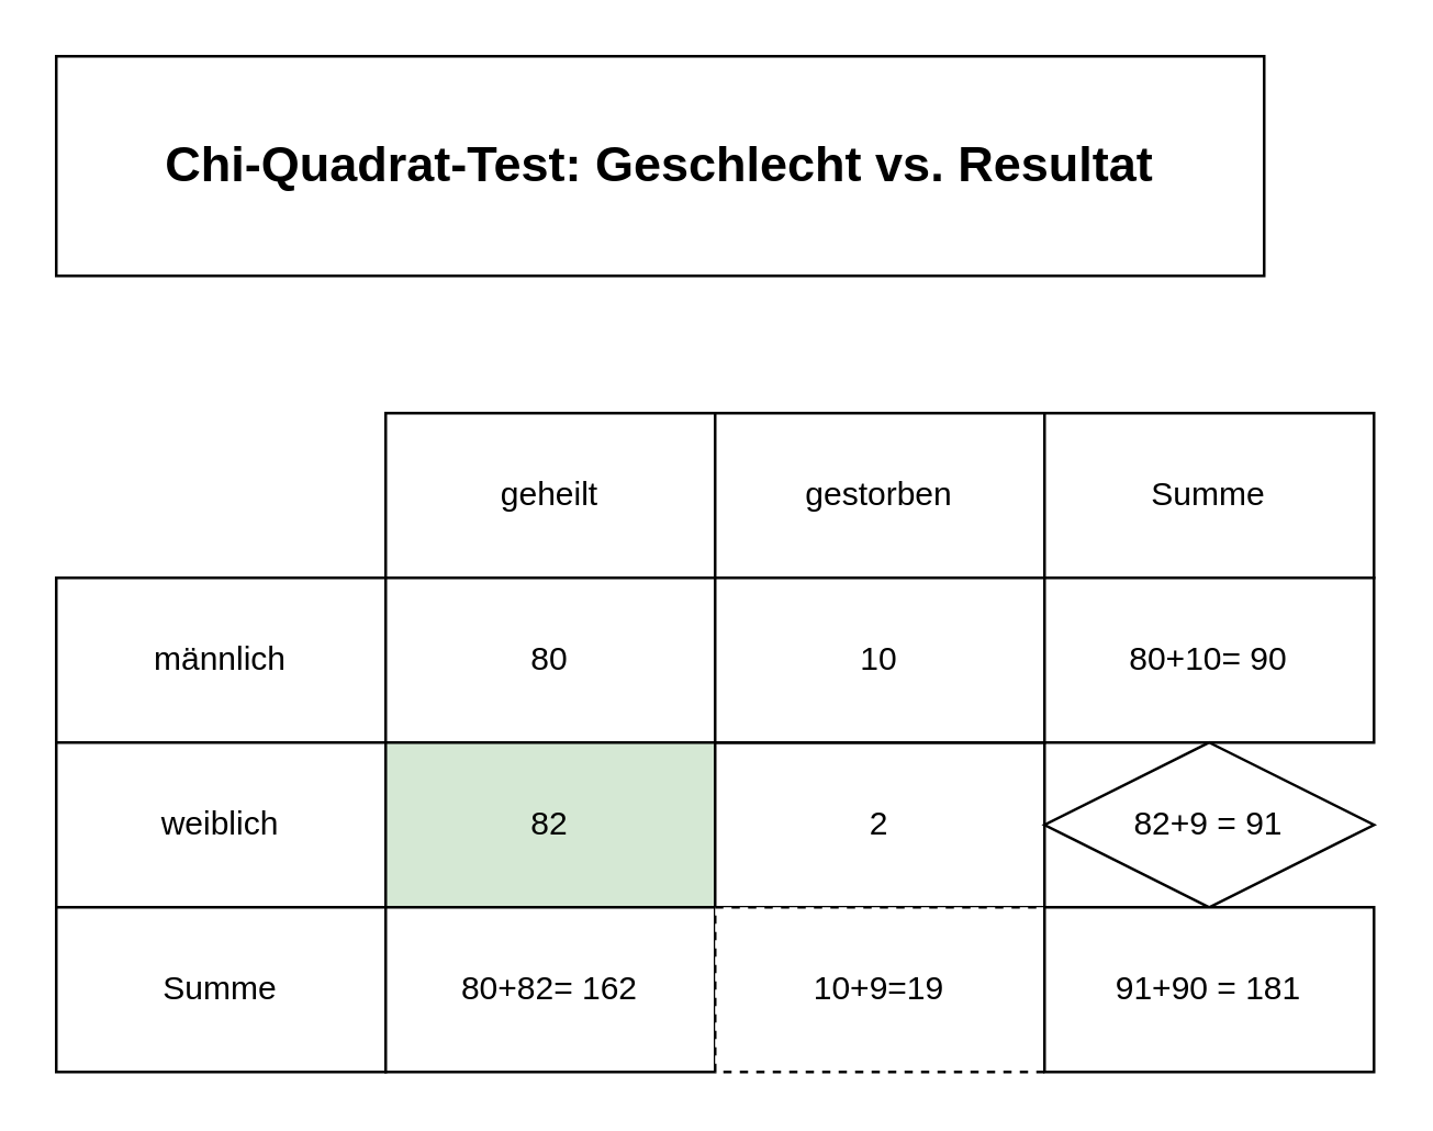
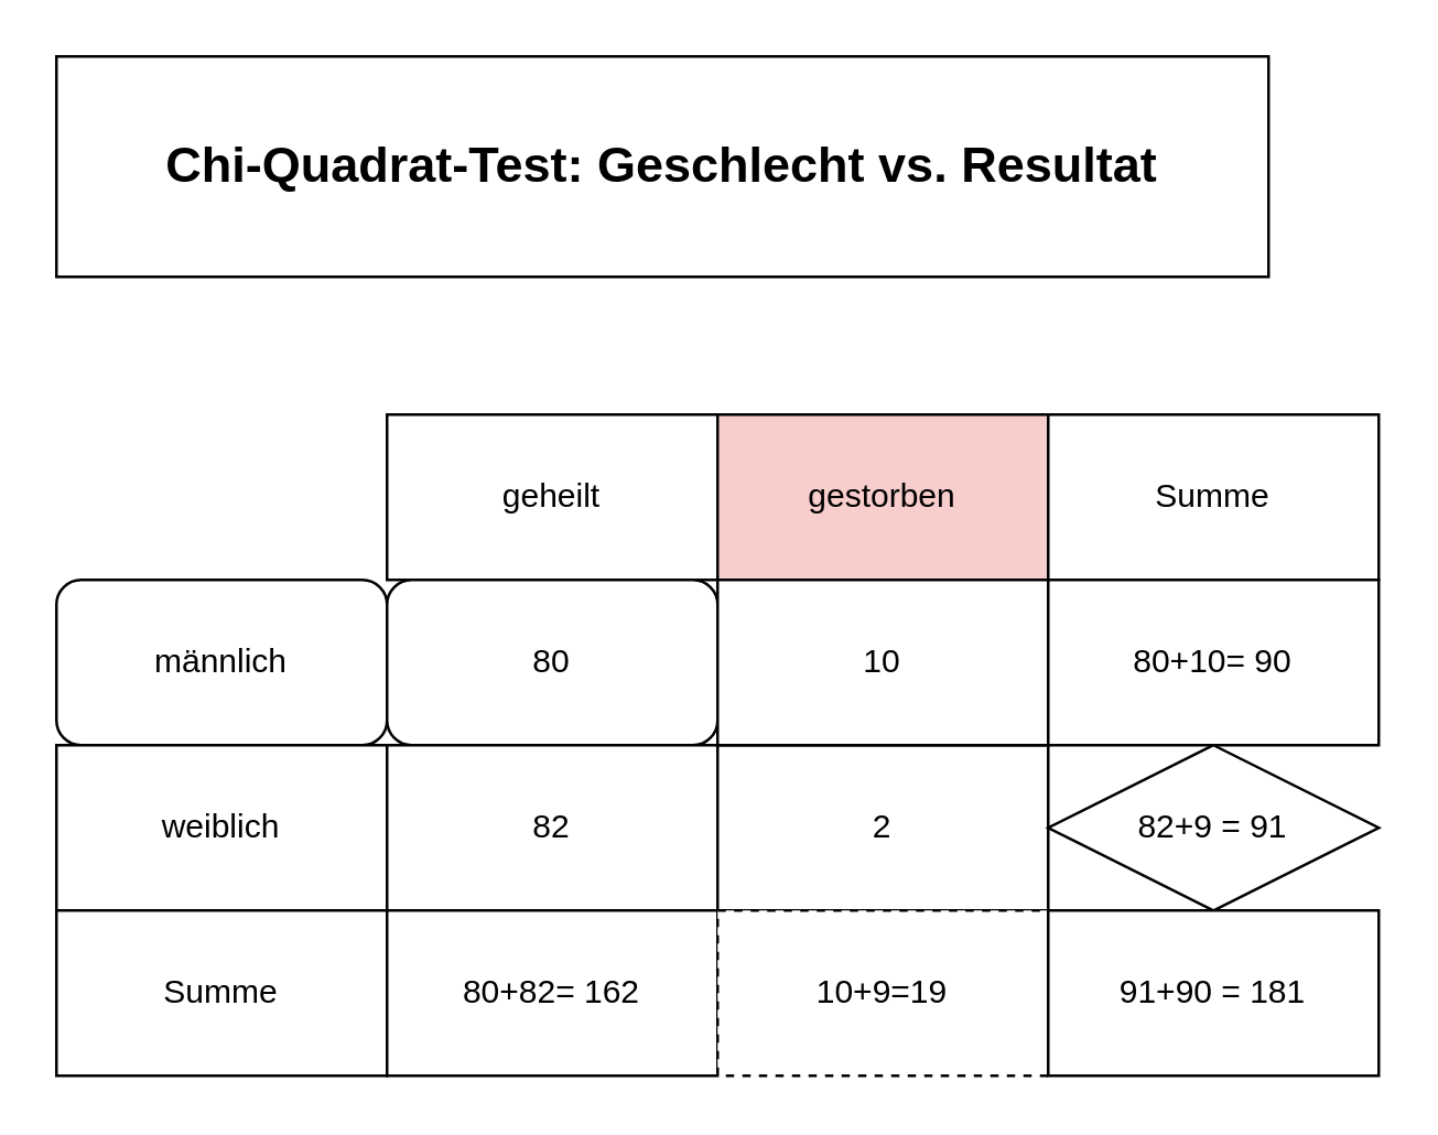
- <mxCell id="6" value="gestorben" style="rounded=0;whiteSpace=wrap;html=1;" vertex="1" parent="1"><mxGeometry x="260" y="150" width="120" height="60" as="geometry" /></mxCell>
+ <mxCell id="6" value="gestorben" style="rounded=0;whiteSpace=wrap;html=1;fillColor=#f8cecc;" vertex="1" parent="1"><mxGeometry x="260" y="150" width="120" height="60" as="geometry" /></mxCell>
- <mxCell id="3" value="männlich" style="rounded=0;whiteSpace=wrap;html=1;" vertex="1" parent="1"><mxGeometry x="20" y="210" width="120" height="60" as="geometry" /></mxCell>
+ <mxCell id="3" value="männlich" style="whiteSpace=wrap;html=1;rounded=1;" vertex="1" parent="1"><mxGeometry x="20" y="210" width="120" height="60" as="geometry" /></mxCell>
- <mxCell id="7" value="80" style="rounded=0;whiteSpace=wrap;html=1;" vertex="1" parent="1"><mxGeometry x="140" y="210" width="120" height="60" as="geometry" /></mxCell>
+ <mxCell id="7" value="80" style="whiteSpace=wrap;html=1;rounded=1;" vertex="1" parent="1"><mxGeometry x="140" y="210" width="120" height="60" as="geometry" /></mxCell>
- <mxCell id="8" value="82" style="rounded=0;whiteSpace=wrap;html=1;fillColor=#d5e8d4;" vertex="1" parent="1"><mxGeometry x="140" y="270" width="120" height="60" as="geometry" /></mxCell>
+ <mxCell id="8" value="82" style="rounded=0;whiteSpace=wrap;html=1;" vertex="1" parent="1"><mxGeometry x="140" y="270" width="120" height="60" as="geometry" /></mxCell>
